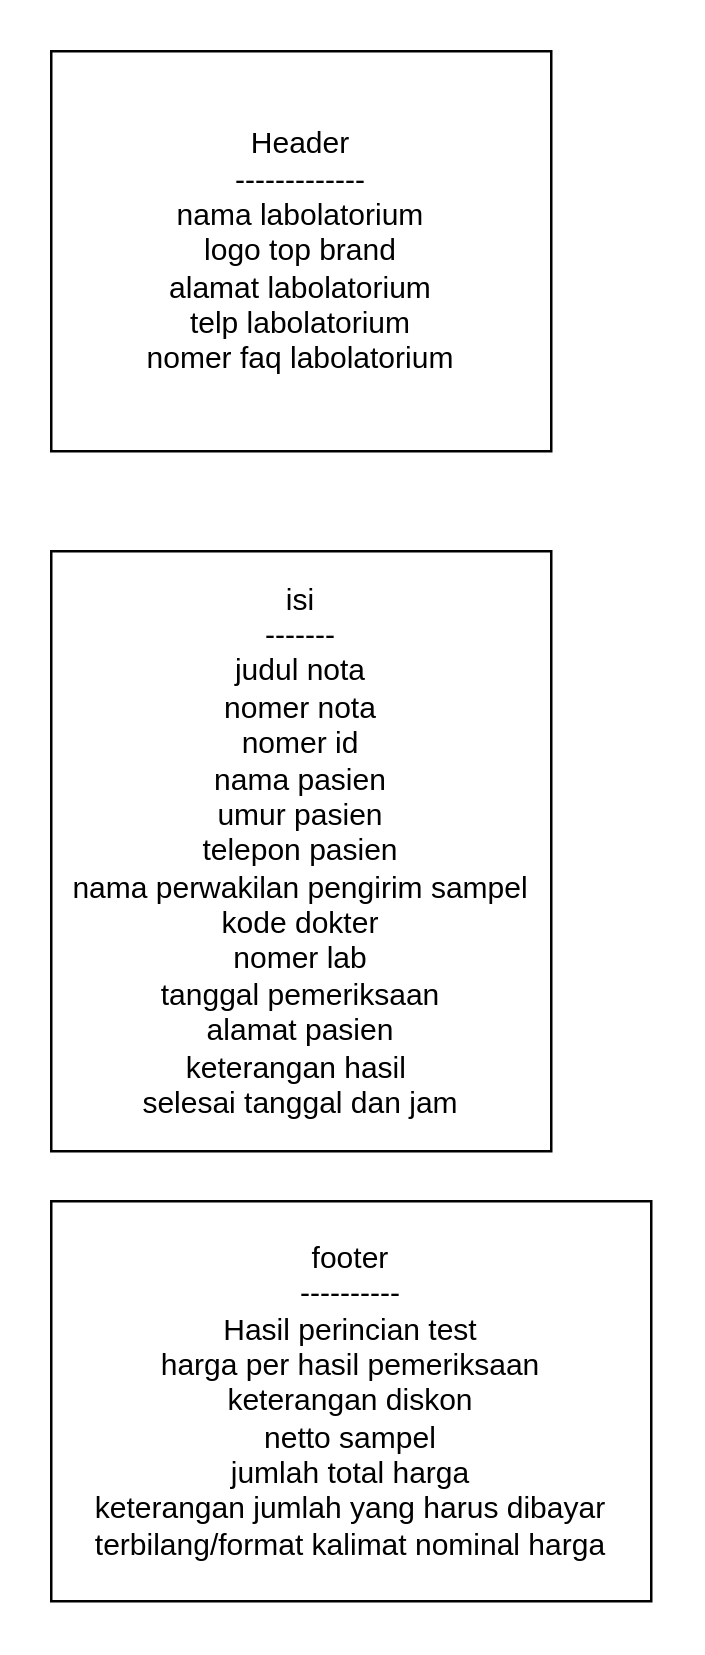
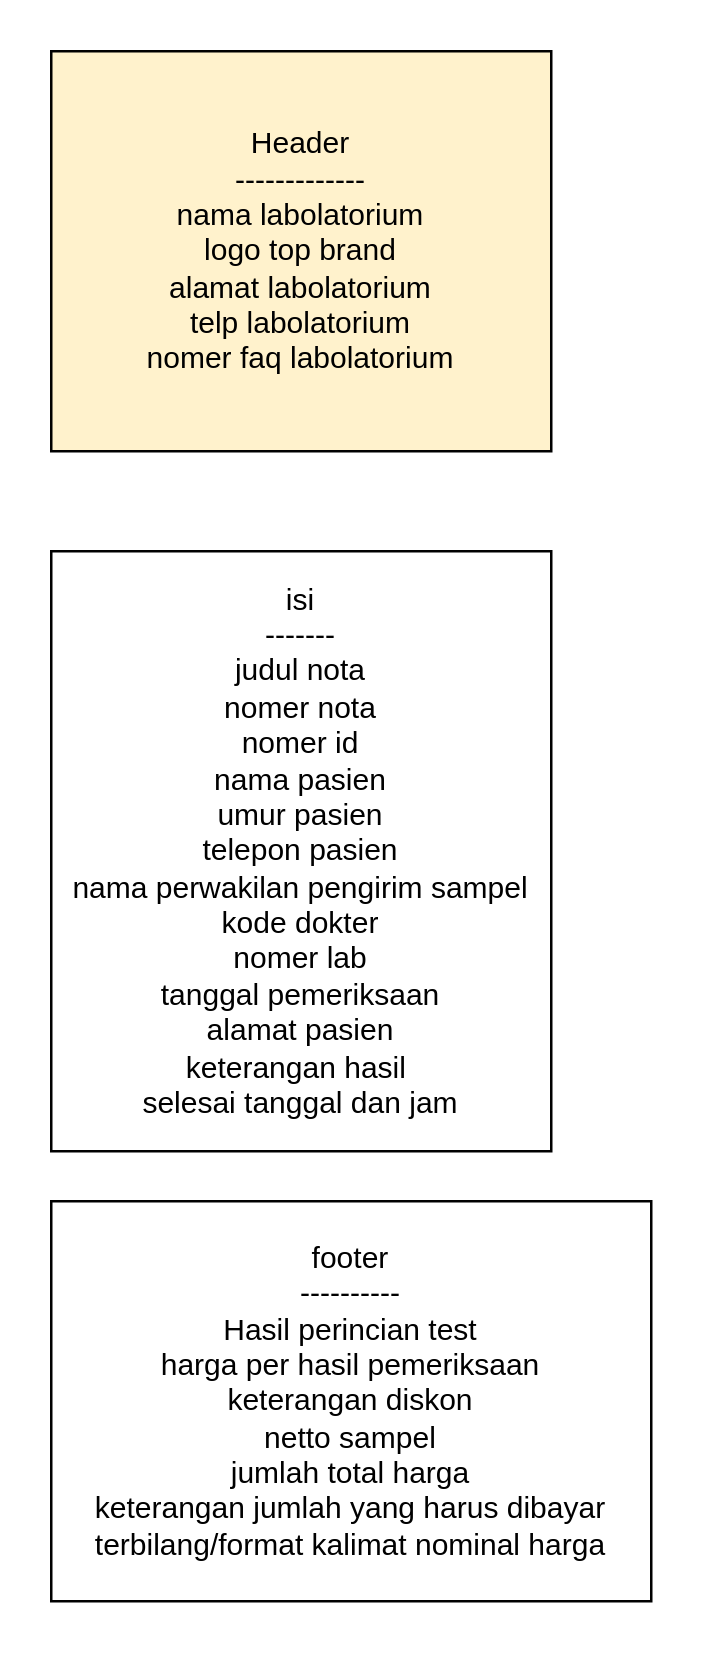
- <mxCell id="2" value="Header&lt;br&gt;-------------&lt;br&gt;nama labolatorium&lt;br&gt;logo top brand&lt;br&gt;alamat labolatorium&lt;br&gt;telp labolatorium&lt;br&gt;nomer faq labolatorium" style="rounded=0;whiteSpace=wrap;html=1;" vertex="1" parent="1"><mxGeometry x="20" y="20" width="200" height="160" as="geometry" /></mxCell>
+ <mxCell id="2" value="Header&lt;br&gt;-------------&lt;br&gt;nama labolatorium&lt;br&gt;logo top brand&lt;br&gt;alamat labolatorium&lt;br&gt;telp labolatorium&lt;br&gt;nomer faq labolatorium" style="rounded=0;whiteSpace=wrap;html=1;fillColor=#fff2cc;" vertex="1" parent="1"><mxGeometry x="20" y="20" width="200" height="160" as="geometry" /></mxCell>
